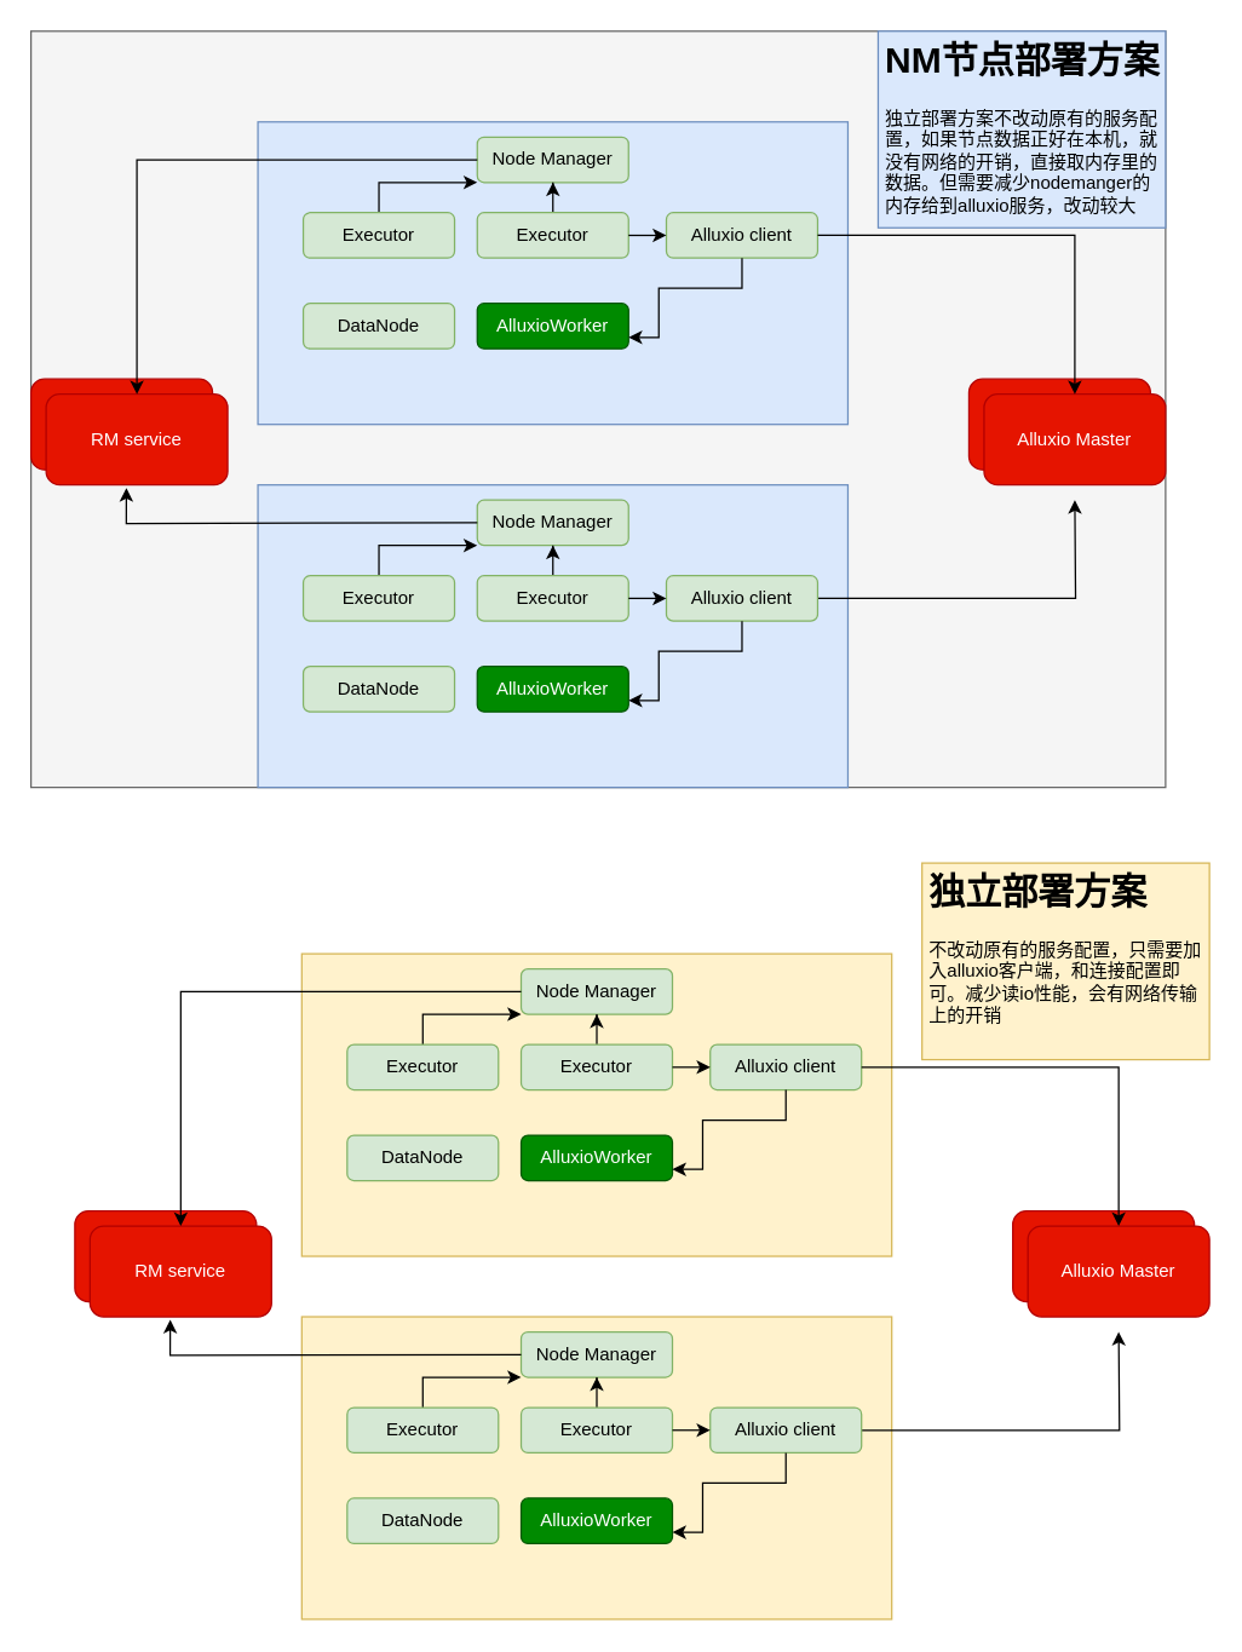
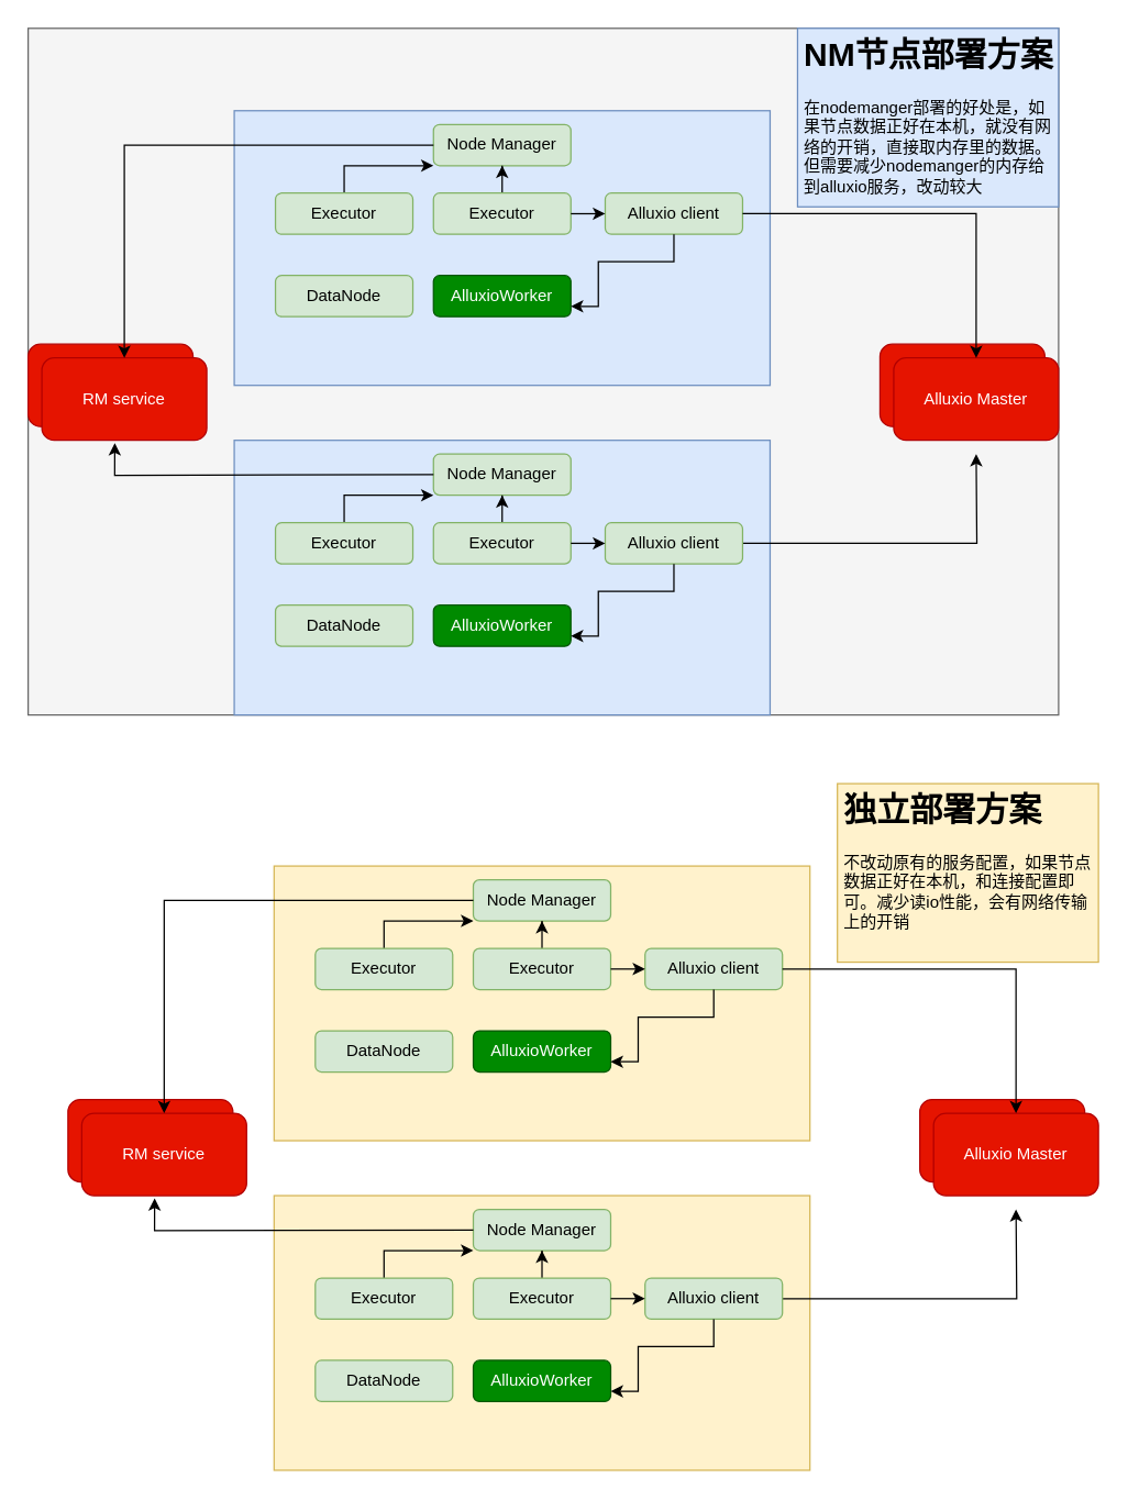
- <mxCell id="34" value="&lt;h1&gt;NM节点部署方案&lt;/h1&gt;&lt;p&gt;独立部署方案不改动原有的服务配置，如果节点数据正好在本机，就没有网络的开销，直接取内存里的数据。但需要减少nodemanger的内存给到alluxio服务，改动较大&lt;/p&gt;" style="text;html=1;strokeColor=#6c8ebf;fillColor=#dae8fc;spacing=5;spacingTop=-20;whiteSpace=wrap;overflow=hidden;rounded=0;" vertex="1" parent="2"><mxGeometry x="560" width="190" height="130" as="geometry" /></mxCell>
+ <mxCell id="34" value="&lt;h1&gt;NM节点部署方案&lt;/h1&gt;&lt;p&gt;在nodemanger部署的好处是，如果节点数据正好在本机，就没有网络的开销，直接取内存里的数据。但需要减少nodemanger的内存给到alluxio服务，改动较大&lt;/p&gt;" style="text;html=1;strokeColor=#6c8ebf;fillColor=#dae8fc;spacing=5;spacingTop=-20;whiteSpace=wrap;overflow=hidden;rounded=0;" vertex="1" parent="2"><mxGeometry x="560" width="190" height="130" as="geometry" /></mxCell>
- <mxCell id="66" value="&lt;h1&gt;独立部署方案&lt;/h1&gt;&lt;p&gt;不改动原有的服务配置，只需要加入alluxio客户端，和连接配置即可。减少读io性能，会有网络传输上的开销&lt;/p&gt;" style="text;html=1;strokeColor=#d6b656;fillColor=#fff2cc;spacing=5;spacingTop=-20;whiteSpace=wrap;overflow=hidden;rounded=0;" vertex="1" parent="35"><mxGeometry x="560" width="190" height="130" as="geometry" /></mxCell>
+ <mxCell id="66" value="&lt;h1&gt;独立部署方案&lt;/h1&gt;&lt;p&gt;不改动原有的服务配置，如果节点数据正好在本机，和连接配置即可。减少读io性能，会有网络传输上的开销&lt;/p&gt;" style="text;html=1;strokeColor=#d6b656;fillColor=#fff2cc;spacing=5;spacingTop=-20;whiteSpace=wrap;overflow=hidden;rounded=0;" vertex="1" parent="35"><mxGeometry x="560" width="190" height="130" as="geometry" /></mxCell>
